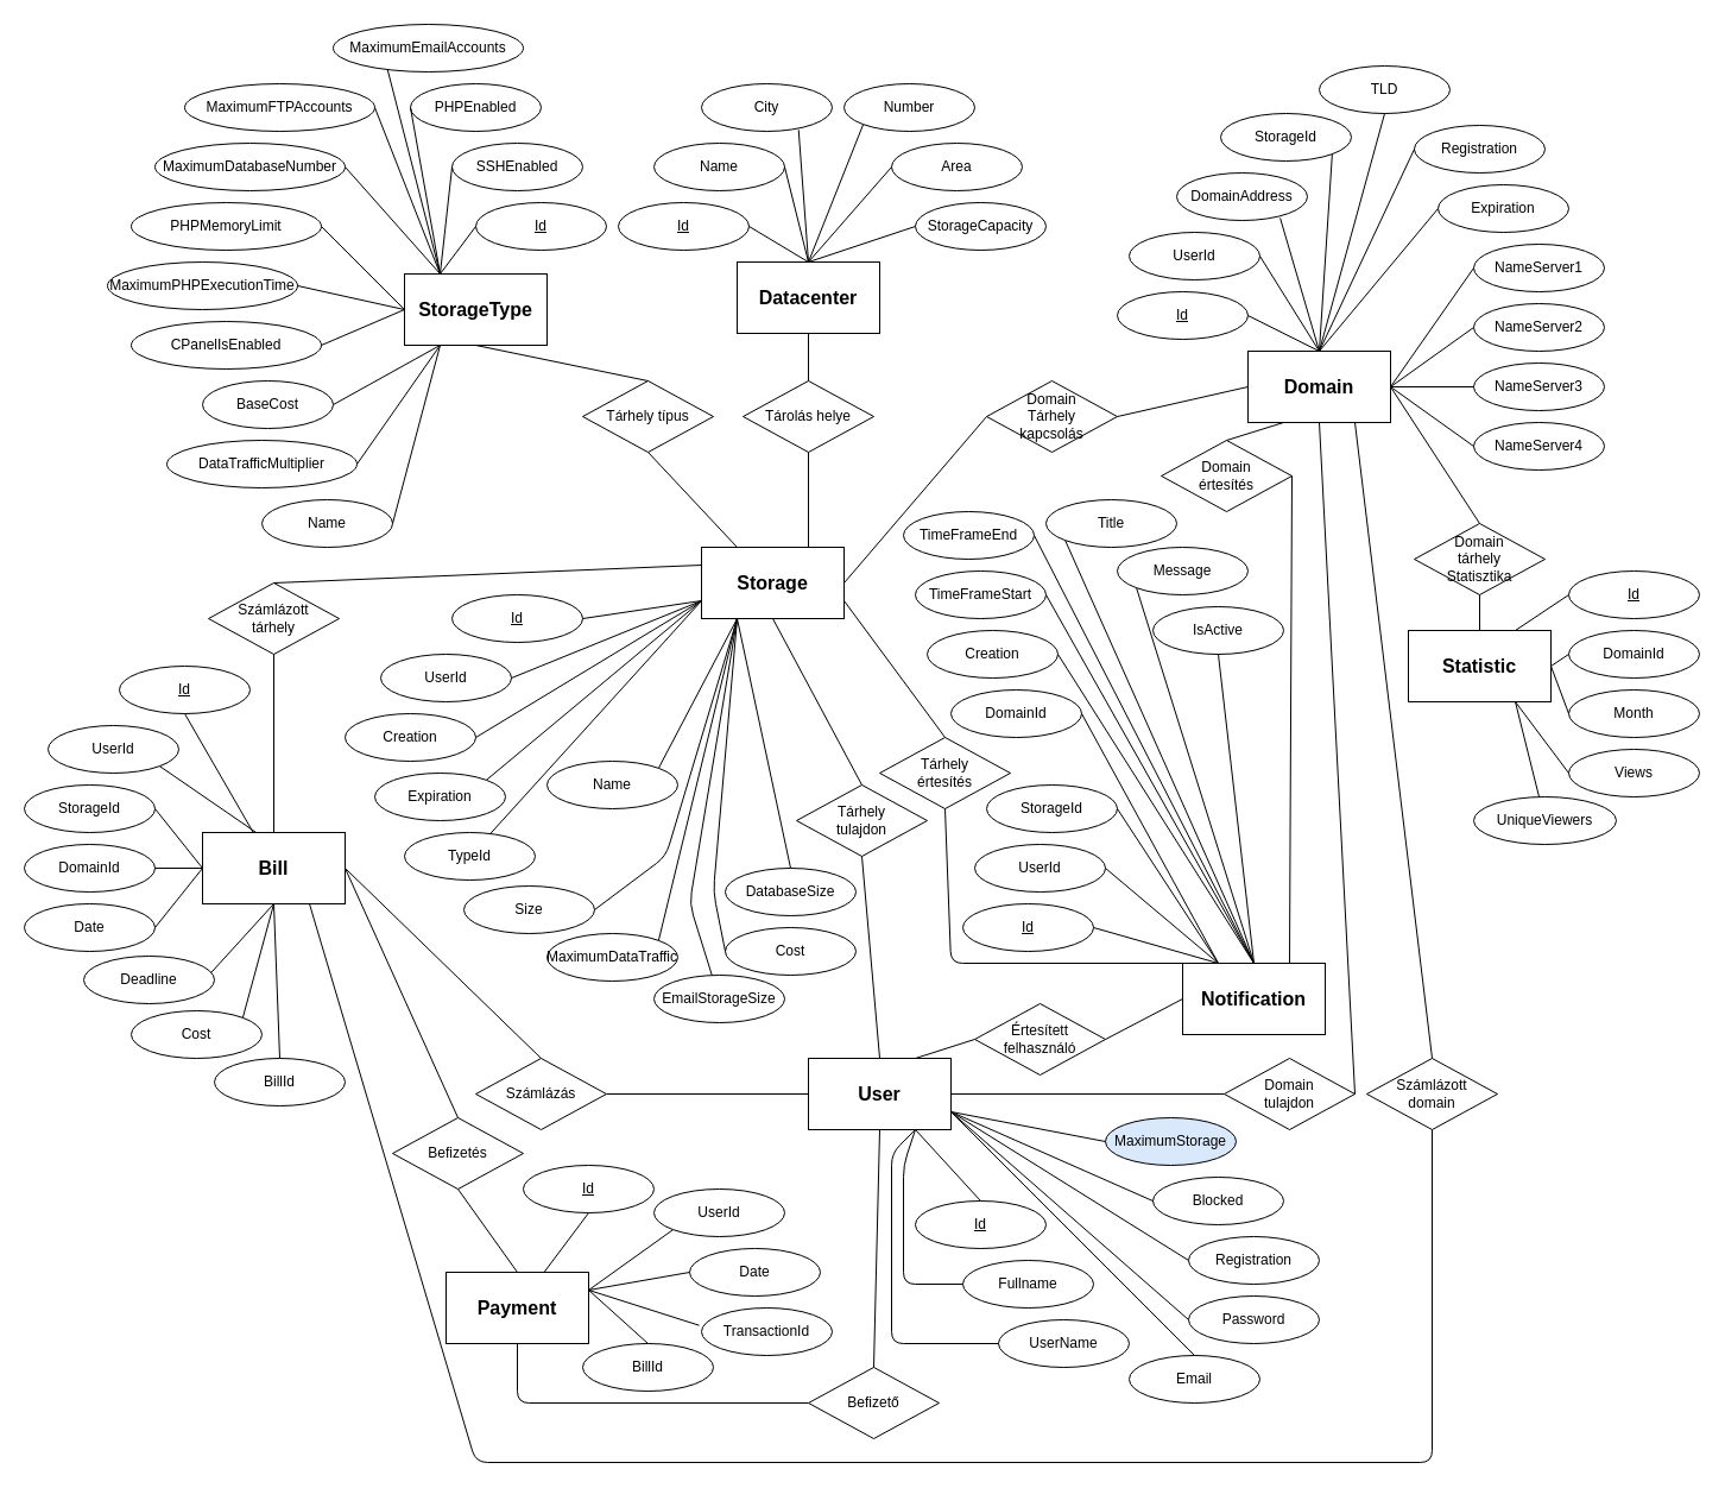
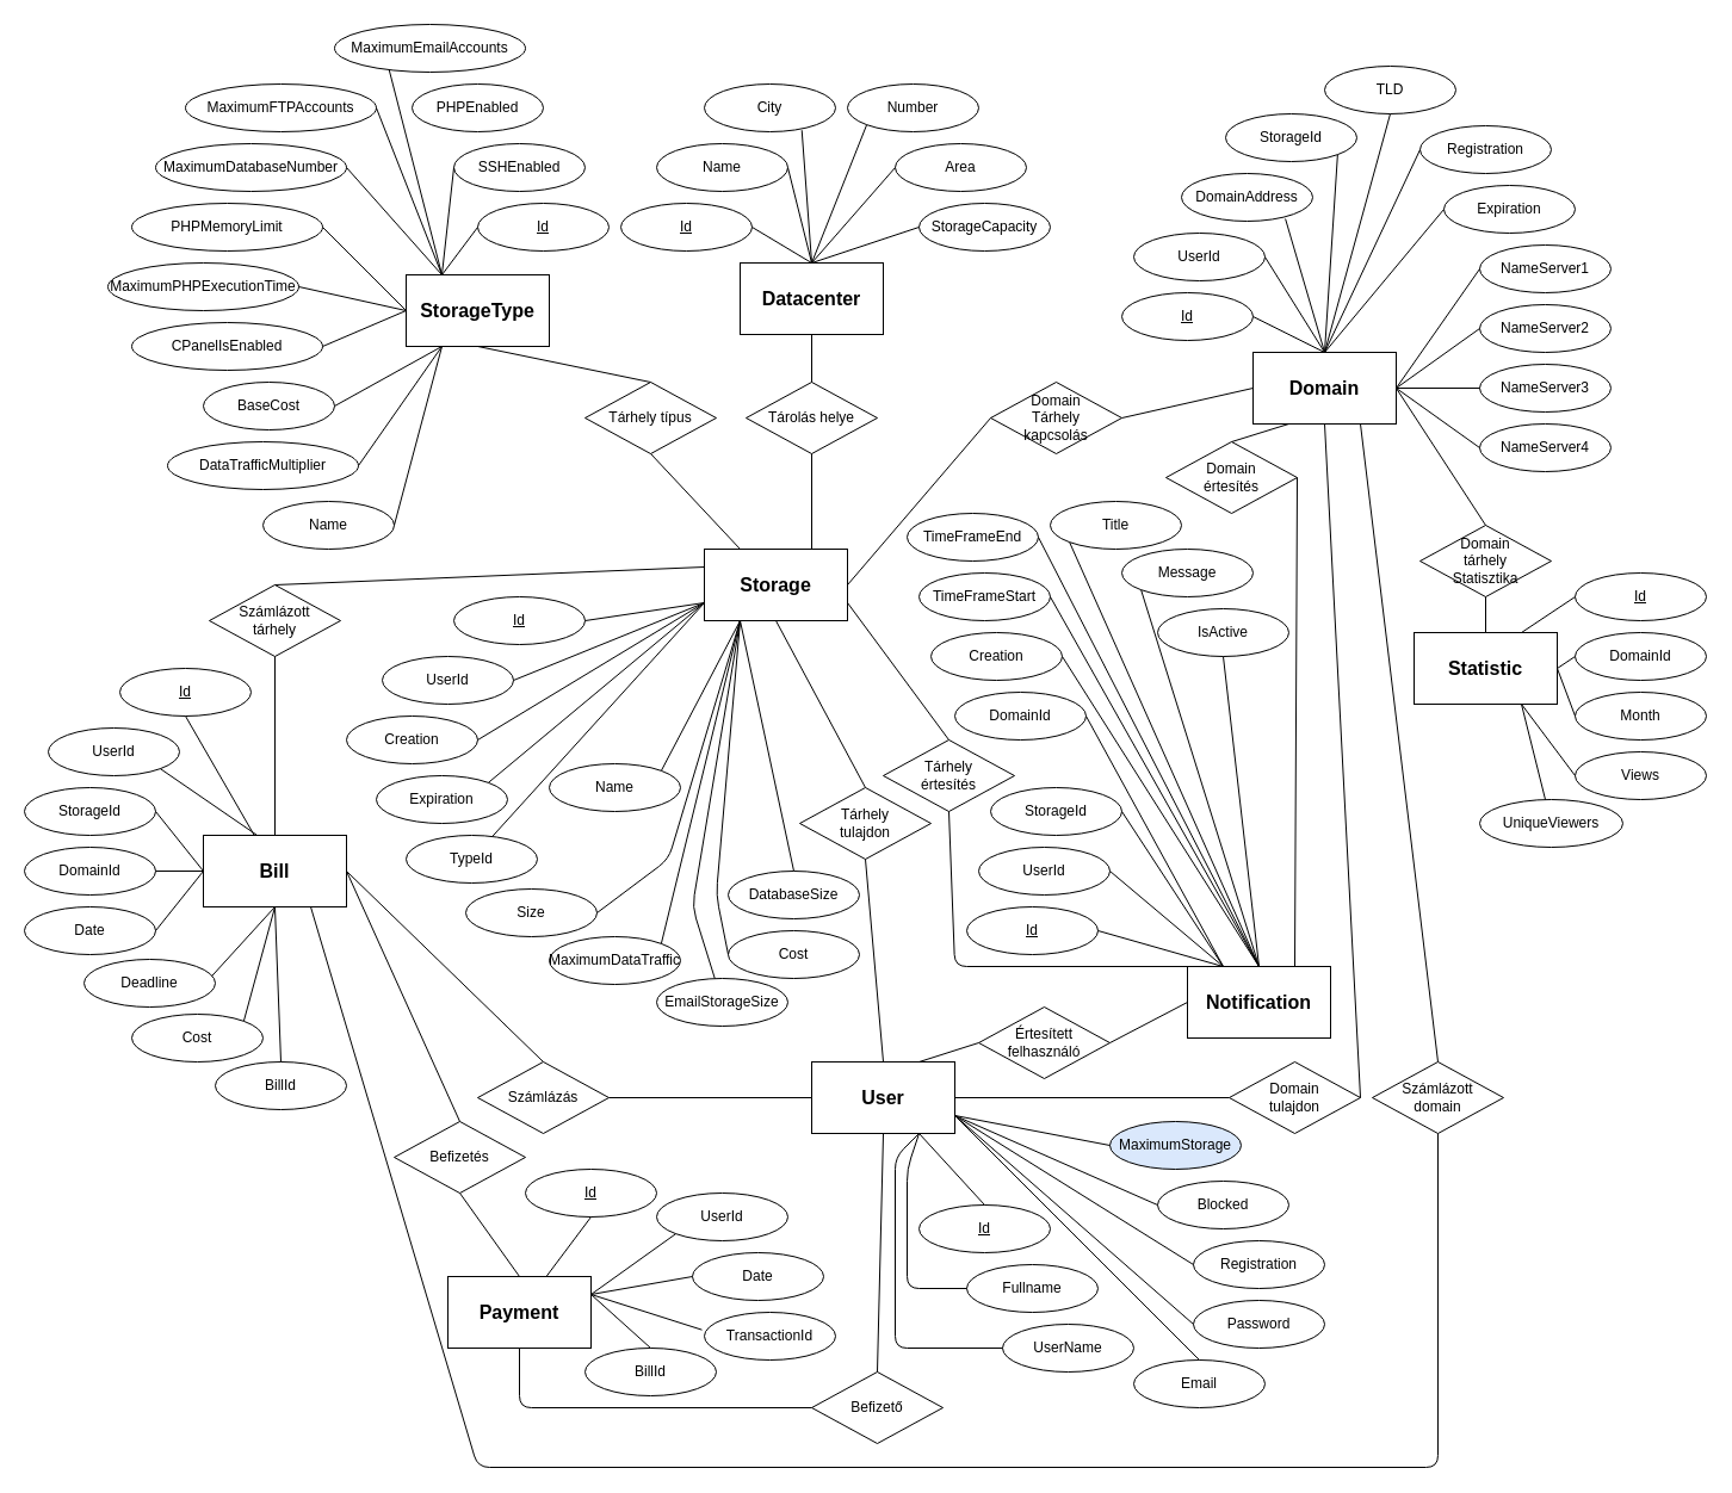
- <mxCell id="73" value="" style="endArrow=none;html=1;entryX=0;entryY=0.5;entryDx=0;entryDy=0;exitX=0.25;exitY=0;exitDx=0;exitDy=0;" parent="1" source="7" target="55" edge="1"><mxGeometry width="50" height="50" relative="1" as="geometry"><mxPoint x="330" y="170" as="sourcePoint" /><mxPoint x="380" y="120" as="targetPoint" /></mxGeometry></mxCell>
